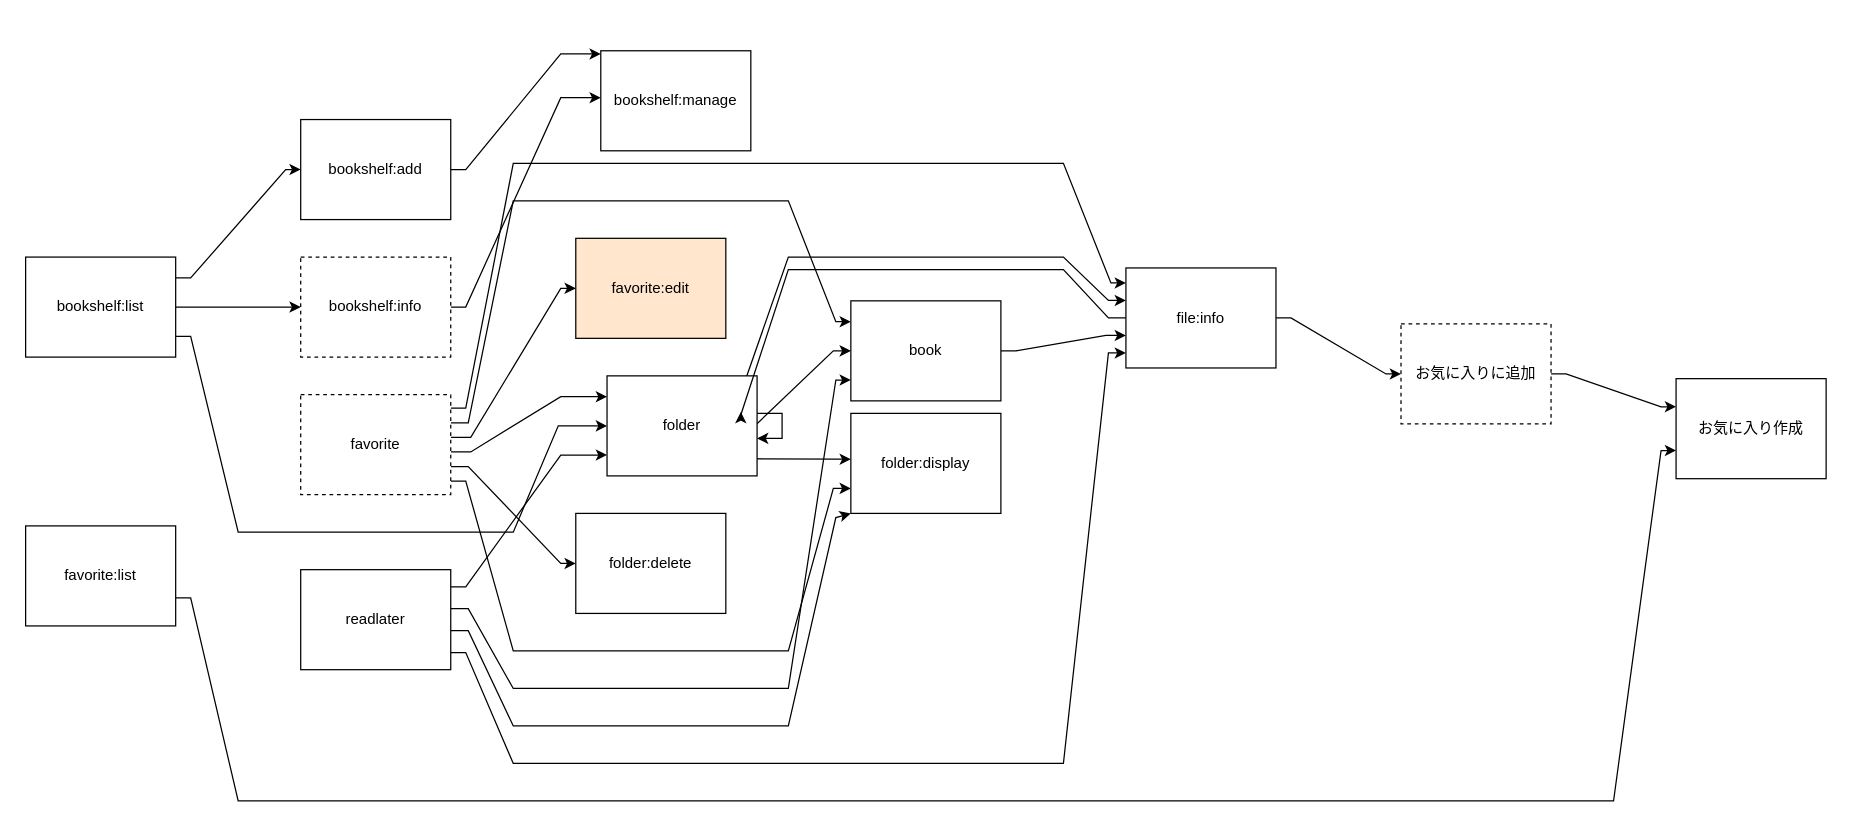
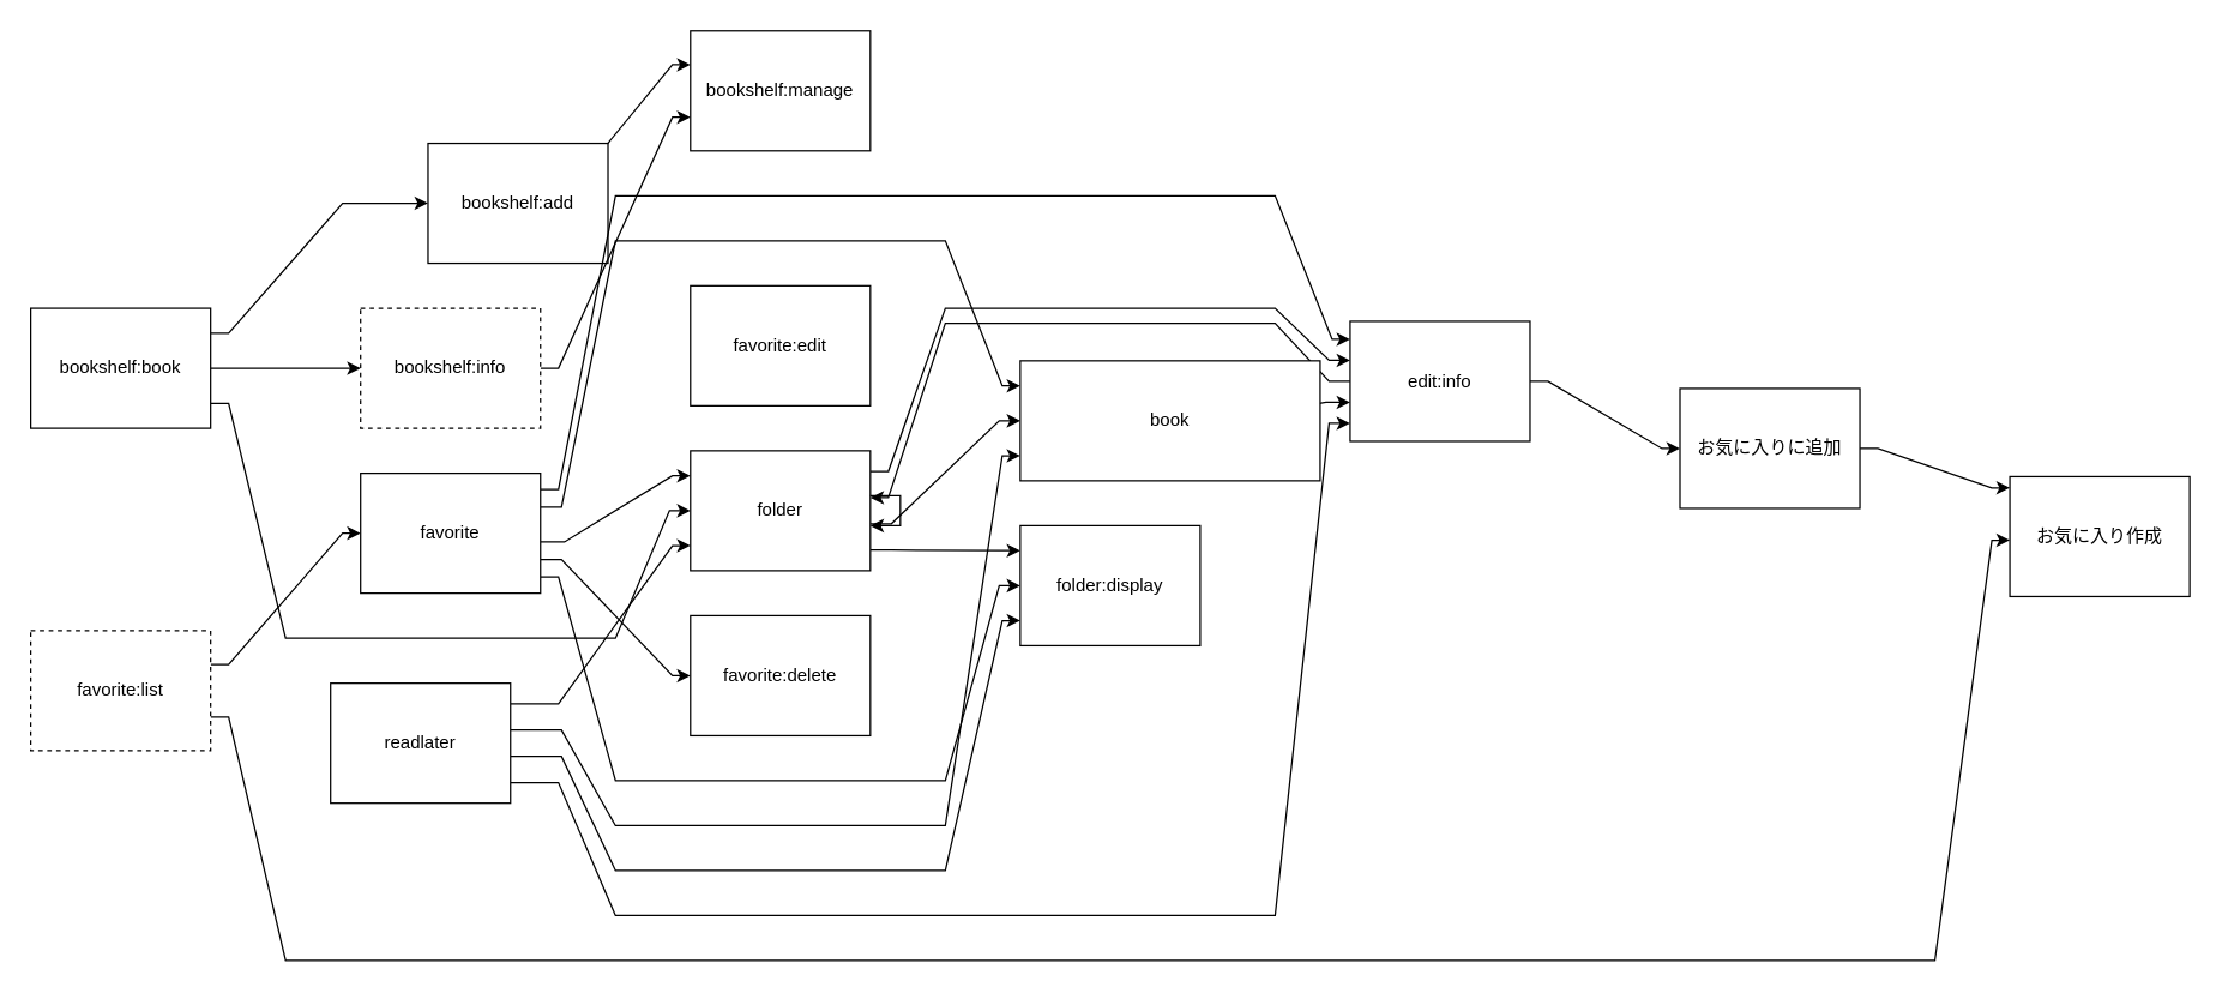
- <mxCell id="19" value="bookshelf:manage" style="rounded=0;whiteSpace=wrap;html=1;" parent="1" vertex="1"><mxGeometry x="480" y="40" width="120" height="80" as="geometry" /></mxCell>
+ <mxCell id="19" value="bookshelf:manage" style="rounded=0;whiteSpace=wrap;html=1;" parent="1" vertex="1"><mxGeometry x="460" width="120" height="80" as="geometry" y="20" /></mxCell>
- <mxCell id="16" value="bookshelf:add" style="rounded=0;whiteSpace=wrap;html=1;" parent="1" vertex="1"><mxGeometry x="240" y="95" width="120" height="80" as="geometry" /></mxCell>
+ <mxCell id="16" value="bookshelf:add" style="rounded=0;whiteSpace=wrap;html=1;" parent="1" vertex="1"><mxGeometry x="285" y="95" width="120" height="80" as="geometry" /></mxCell>
- <mxCell id="31" value="favorite:edit" style="rounded=0;whiteSpace=wrap;html=1;fillColor=#ffe6cc;" parent="1" vertex="1"><mxGeometry x="460" y="190" width="120" height="80" as="geometry" /></mxCell>
+ <mxCell id="31" value="favorite:edit" style="rounded=0;whiteSpace=wrap;html=1;" parent="1" vertex="1"><mxGeometry x="460" y="190" width="120" height="80" as="geometry" /></mxCell>
- <mxCell id="5" value="bookshelf:list" style="rounded=0;whiteSpace=wrap;html=1;" parent="1" vertex="1"><mxGeometry y="205" width="120" height="80" as="geometry" x="20" /></mxCell>
+ <mxCell id="5" value="bookshelf:book" style="rounded=0;whiteSpace=wrap;html=1;" parent="1" vertex="1"><mxGeometry y="205" width="120" height="80" as="geometry" x="20" /></mxCell>
- <mxCell id="12" value="file:info" style="rounded=0;whiteSpace=wrap;html=1;" parent="1" vertex="1"><mxGeometry x="900" y="213.694" width="120" height="80" as="geometry" /></mxCell>
+ <mxCell id="12" value="edit:info" style="rounded=0;whiteSpace=wrap;html=1;" parent="1" vertex="1"><mxGeometry x="900" y="213.694" width="120" height="80" as="geometry" /></mxCell>
- <mxCell id="14" value="book" style="rounded=0;whiteSpace=wrap;html=1;" parent="1" vertex="1"><mxGeometry x="680" y="240" width="120" height="80" as="geometry" /></mxCell>
+ <mxCell id="14" value="book" style="rounded=0;whiteSpace=wrap;html=1;" parent="1" vertex="1"><mxGeometry x="680" y="240" width="200" height="80" as="geometry" /></mxCell>
- <mxCell id="26" style="edgeStyle=orthogonalEdgeStyle;rounded=0;orthogonalLoop=1;jettySize=auto;html=1;noEdgeStyle=1;orthogonal=1;" parent="1" source="29" target="31" edge="1"><mxGeometry relative="1" as="geometry"><Array as="points"><mxPoint x="376" y="349.167" /><mxPoint x="448" y="230" /></Array></mxGeometry></mxCell>
- <mxCell id="35" value="お気に入りに追加" style="rounded=0;whiteSpace=wrap;html=1;dashed=1;" parent="1" vertex="1"><mxGeometry x="1120" y="258.469" width="120" height="80" as="geometry" /></mxCell>
+ <mxCell id="35" value="お気に入りに追加" style="rounded=0;whiteSpace=wrap;html=1;" parent="1" vertex="1"><mxGeometry x="1120" y="258.469" width="120" height="80" as="geometry" /></mxCell>
- <mxCell id="9" value="folder" style="rounded=0;whiteSpace=wrap;html=1;" parent="1" vertex="1"><mxGeometry x="485" y="300" width="120" height="80" as="geometry" /></mxCell>
+ <mxCell id="9" value="folder" style="rounded=0;whiteSpace=wrap;html=1;" parent="1" vertex="1"><mxGeometry x="460" y="300" width="120" height="80" as="geometry" /></mxCell>
- <mxCell id="30" value="お気に入り作成" style="rounded=0;whiteSpace=wrap;html=1;" parent="1" vertex="1"><mxGeometry x="1340" y="302.238" width="120" height="80" as="geometry" /></mxCell>
+ <mxCell id="30" value="お気に入り作成" style="rounded=0;whiteSpace=wrap;html=1;" parent="1" vertex="1"><mxGeometry x="1340" y="317.238" width="120" height="80" as="geometry" /></mxCell>
- <mxCell id="29" value="favorite" style="rounded=0;whiteSpace=wrap;html=1;dashed=1;" parent="1" vertex="1"><mxGeometry x="240" y="315" width="120" height="80" as="geometry" /></mxCell>
+ <mxCell id="29" value="favorite" style="rounded=0;whiteSpace=wrap;html=1;" parent="1" vertex="1"><mxGeometry x="240" y="315" width="120" height="80" as="geometry" /></mxCell>
- <mxCell id="33" value="folder:display" style="rounded=0;whiteSpace=wrap;html=1;" parent="1" vertex="1"><mxGeometry x="680" y="330" width="120" height="80" as="geometry" /></mxCell>
+ <mxCell id="33" value="folder:display" style="rounded=0;whiteSpace=wrap;html=1;" parent="1" vertex="1"><mxGeometry x="680" y="350" width="120" height="80" as="geometry" /></mxCell>
+ <mxCell id="20" style="edgeStyle=orthogonalEdgeStyle;rounded=0;orthogonalLoop=1;jettySize=auto;html=1;noEdgeStyle=1;orthogonal=1;" parent="1" source="22" target="29" edge="1"><mxGeometry relative="1" as="geometry"><Array as="points"><mxPoint x="152" y="442.5" /><mxPoint x="228" y="355" /></Array></mxGeometry></mxCell>
- <mxCell id="32" value="folder:delete" style="rounded=0;whiteSpace=wrap;html=1;" parent="1" vertex="1"><mxGeometry x="460" y="410" width="120" height="80" as="geometry" /></mxCell>
+ <mxCell id="32" value="favorite:delete" style="rounded=0;whiteSpace=wrap;html=1;" parent="1" vertex="1"><mxGeometry x="460" y="410" width="120" height="80" as="geometry" /></mxCell>
- <mxCell id="22" value="favorite:list" style="rounded=0;whiteSpace=wrap;html=1;" parent="1" vertex="1"><mxGeometry y="420" width="120" height="80" as="geometry" x="20" /></mxCell>
+ <mxCell id="22" value="favorite:list" style="rounded=0;whiteSpace=wrap;html=1;dashed=1;" parent="1" vertex="1"><mxGeometry y="420" width="120" height="80" as="geometry" x="20" /></mxCell>
- <mxCell id="40" value="readlater" style="rounded=0;whiteSpace=wrap;html=1;" vertex="1" parent="1"><mxGeometry x="240" y="455" width="120" height="80" as="geometry" /></mxCell>
+ <mxCell id="40" value="readlater" style="rounded=0;whiteSpace=wrap;html=1;" vertex="1" parent="1"><mxGeometry x="220" y="455" width="120" height="80" as="geometry" /></mxCell>
